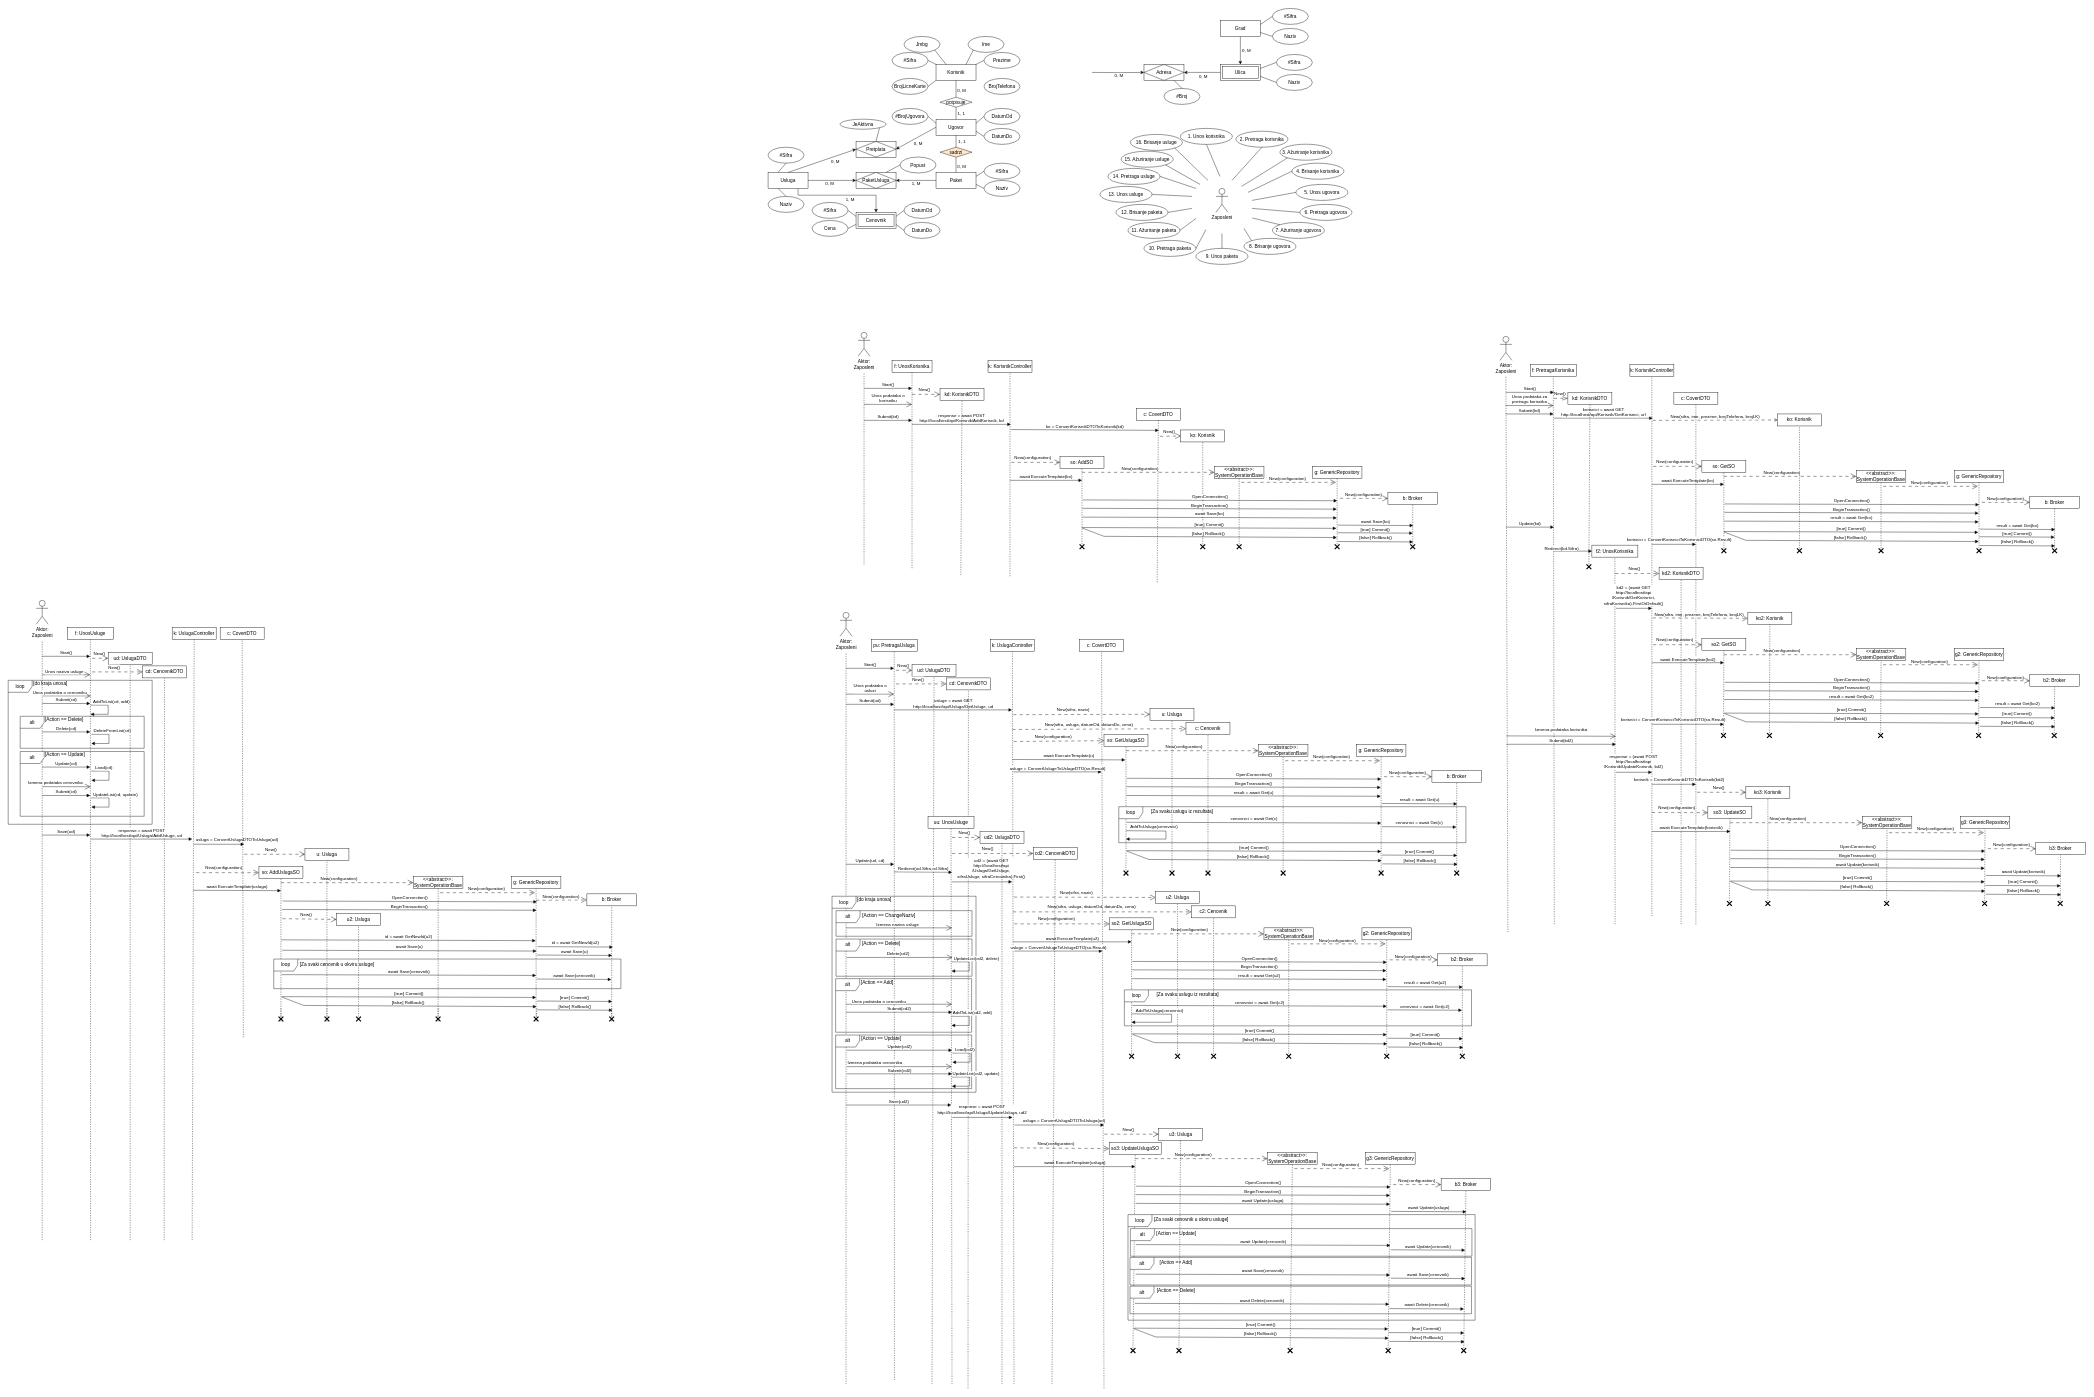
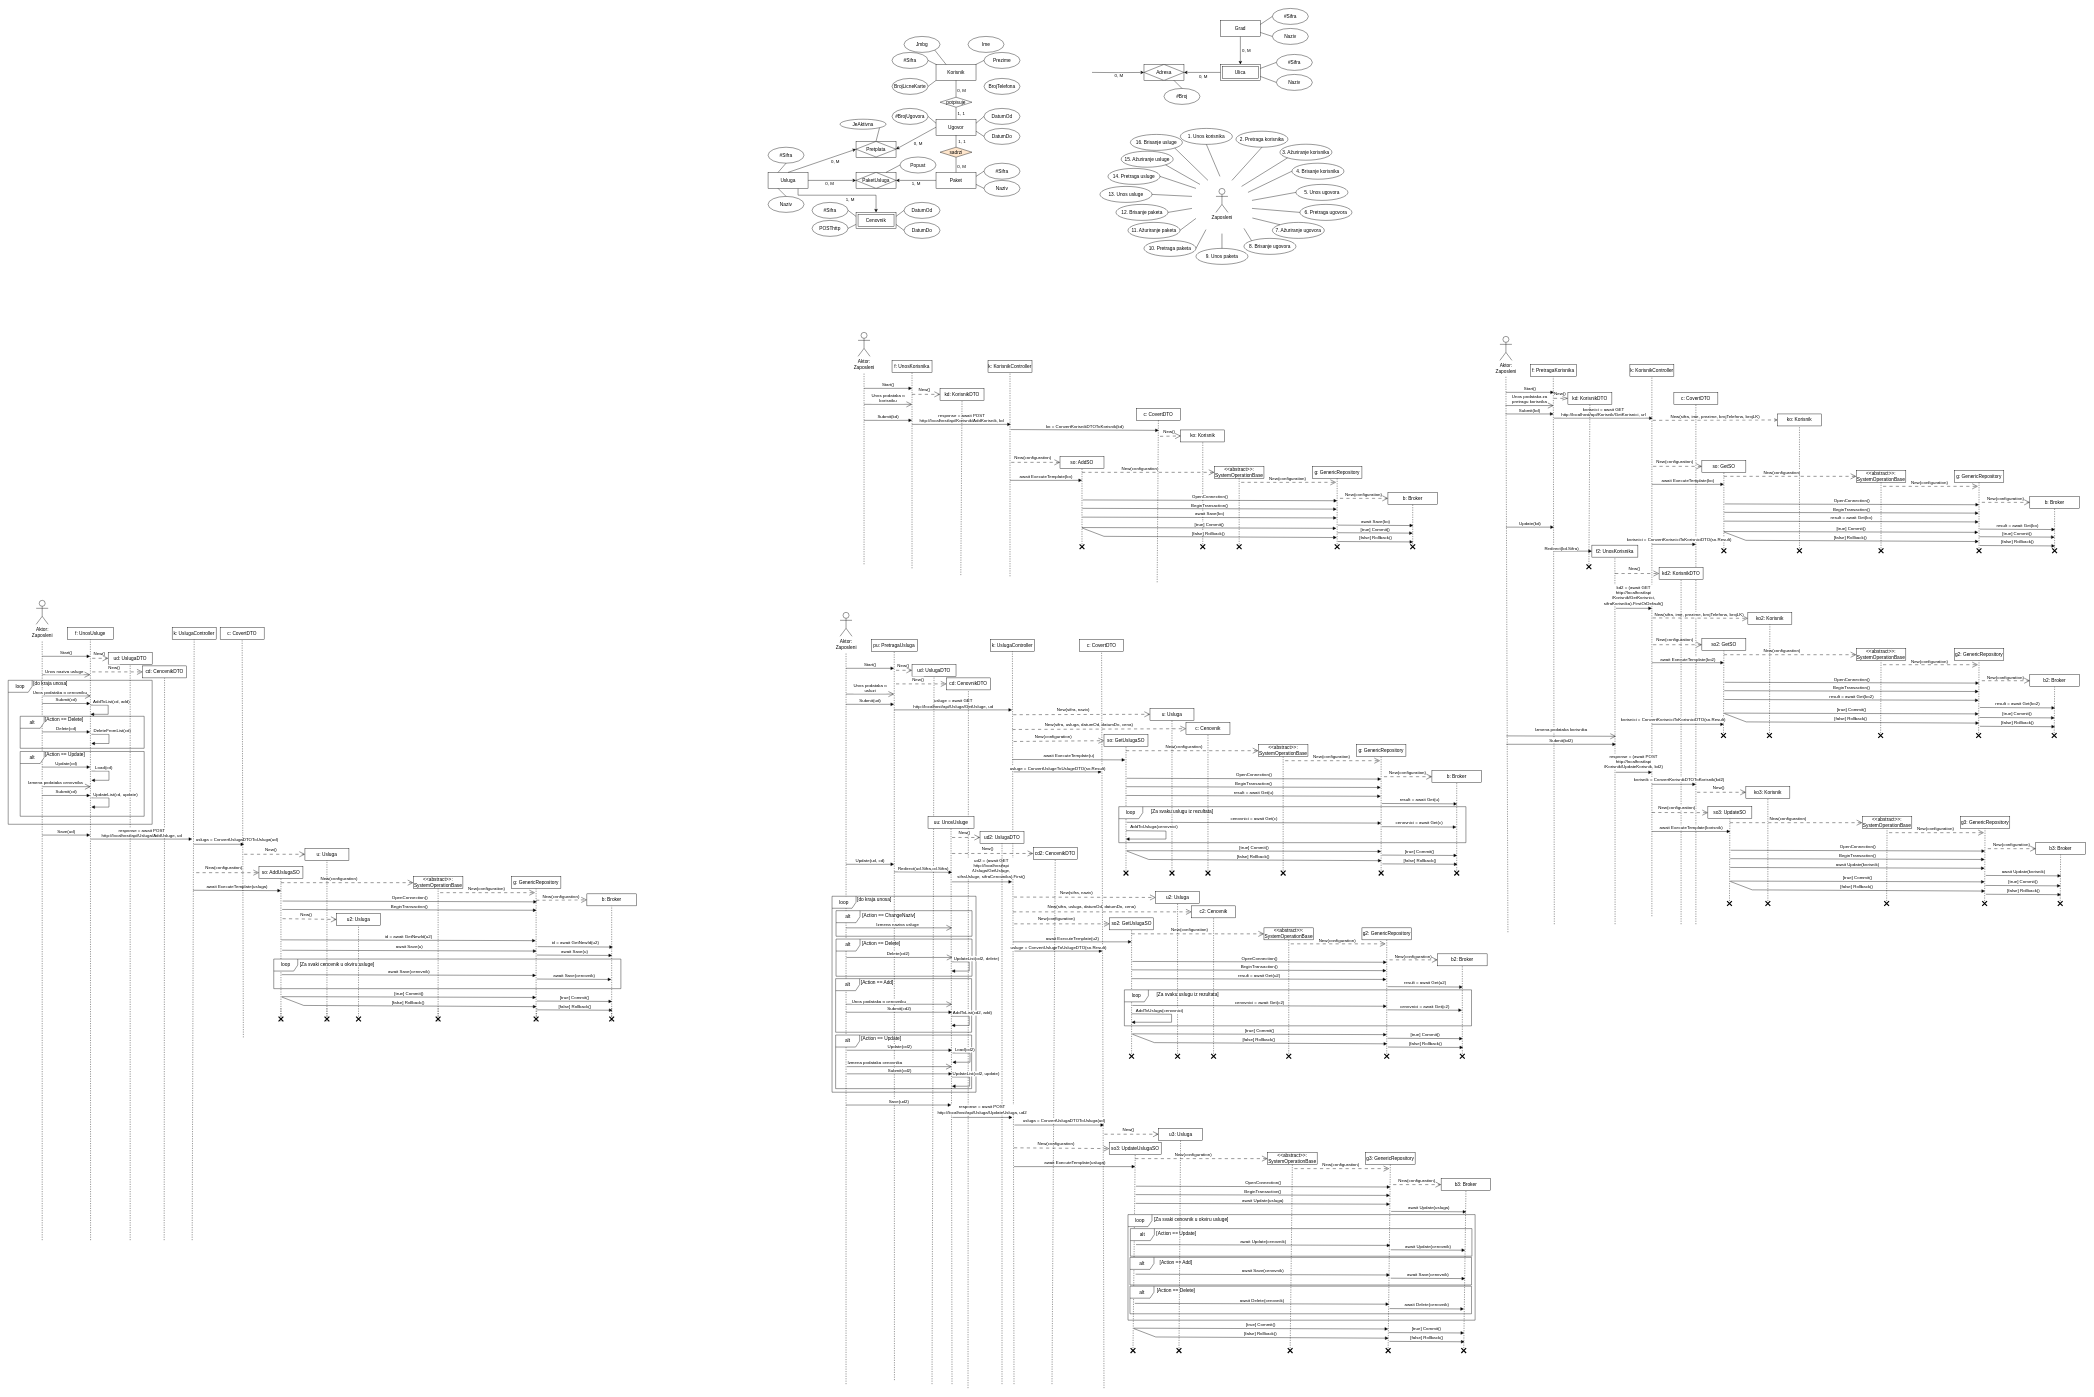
- <mxCell id="10" value="" style="endArrow=none;html=1;rounded=0;entryX=0;entryY=1;entryDx=0;entryDy=0;exitX=0.75;exitY=0;exitDx=0;exitDy=0;" parent="1" source="4" target="9" edge="1"><mxGeometry width="50" height="50" relative="1" as="geometry"><mxPoint x="2375" y="170" as="sourcePoint" /><mxPoint x="2365" y="150" as="targetPoint" /></mxGeometry></mxCell>
- <mxCell id="54" value="Cena" style="ellipse;whiteSpace=wrap;html=1;" parent="1" vertex="1"><mxGeometry x="2030" y="550" width="90" height="40" as="geometry" /></mxCell>
+ <mxCell id="54" value="POSThttp" style="ellipse;whiteSpace=wrap;html=1;" parent="1" vertex="1"><mxGeometry x="2030" y="550" width="90" height="40" as="geometry" /></mxCell>
